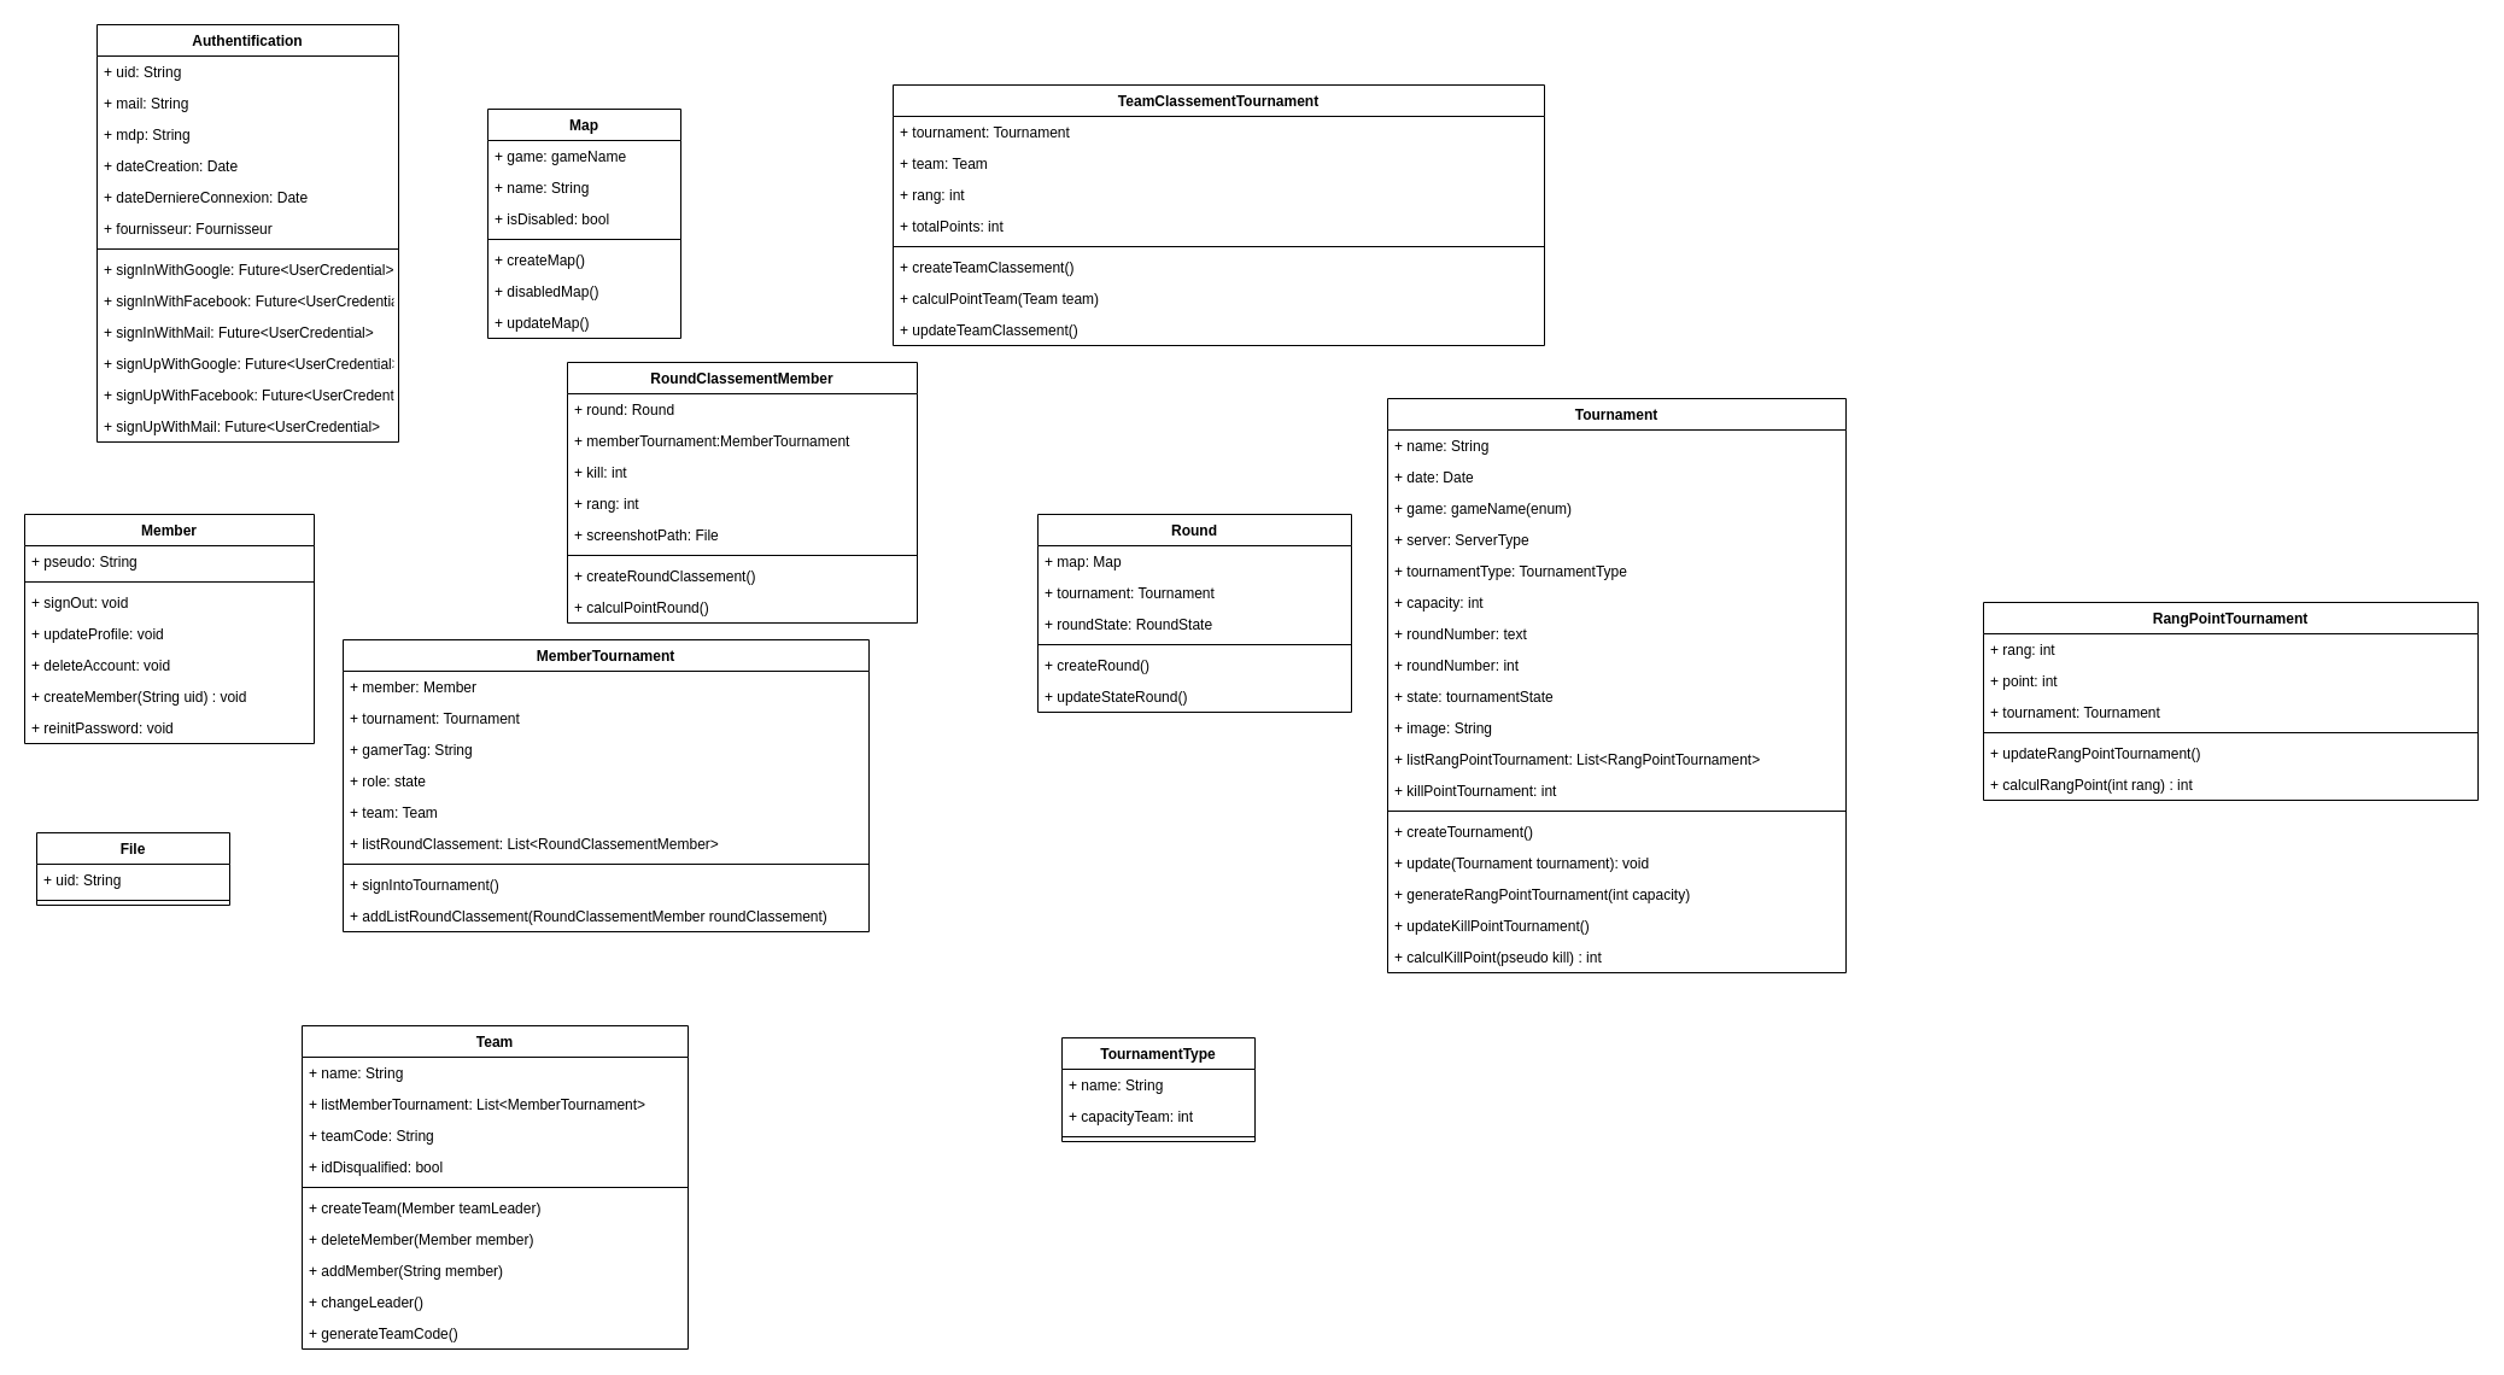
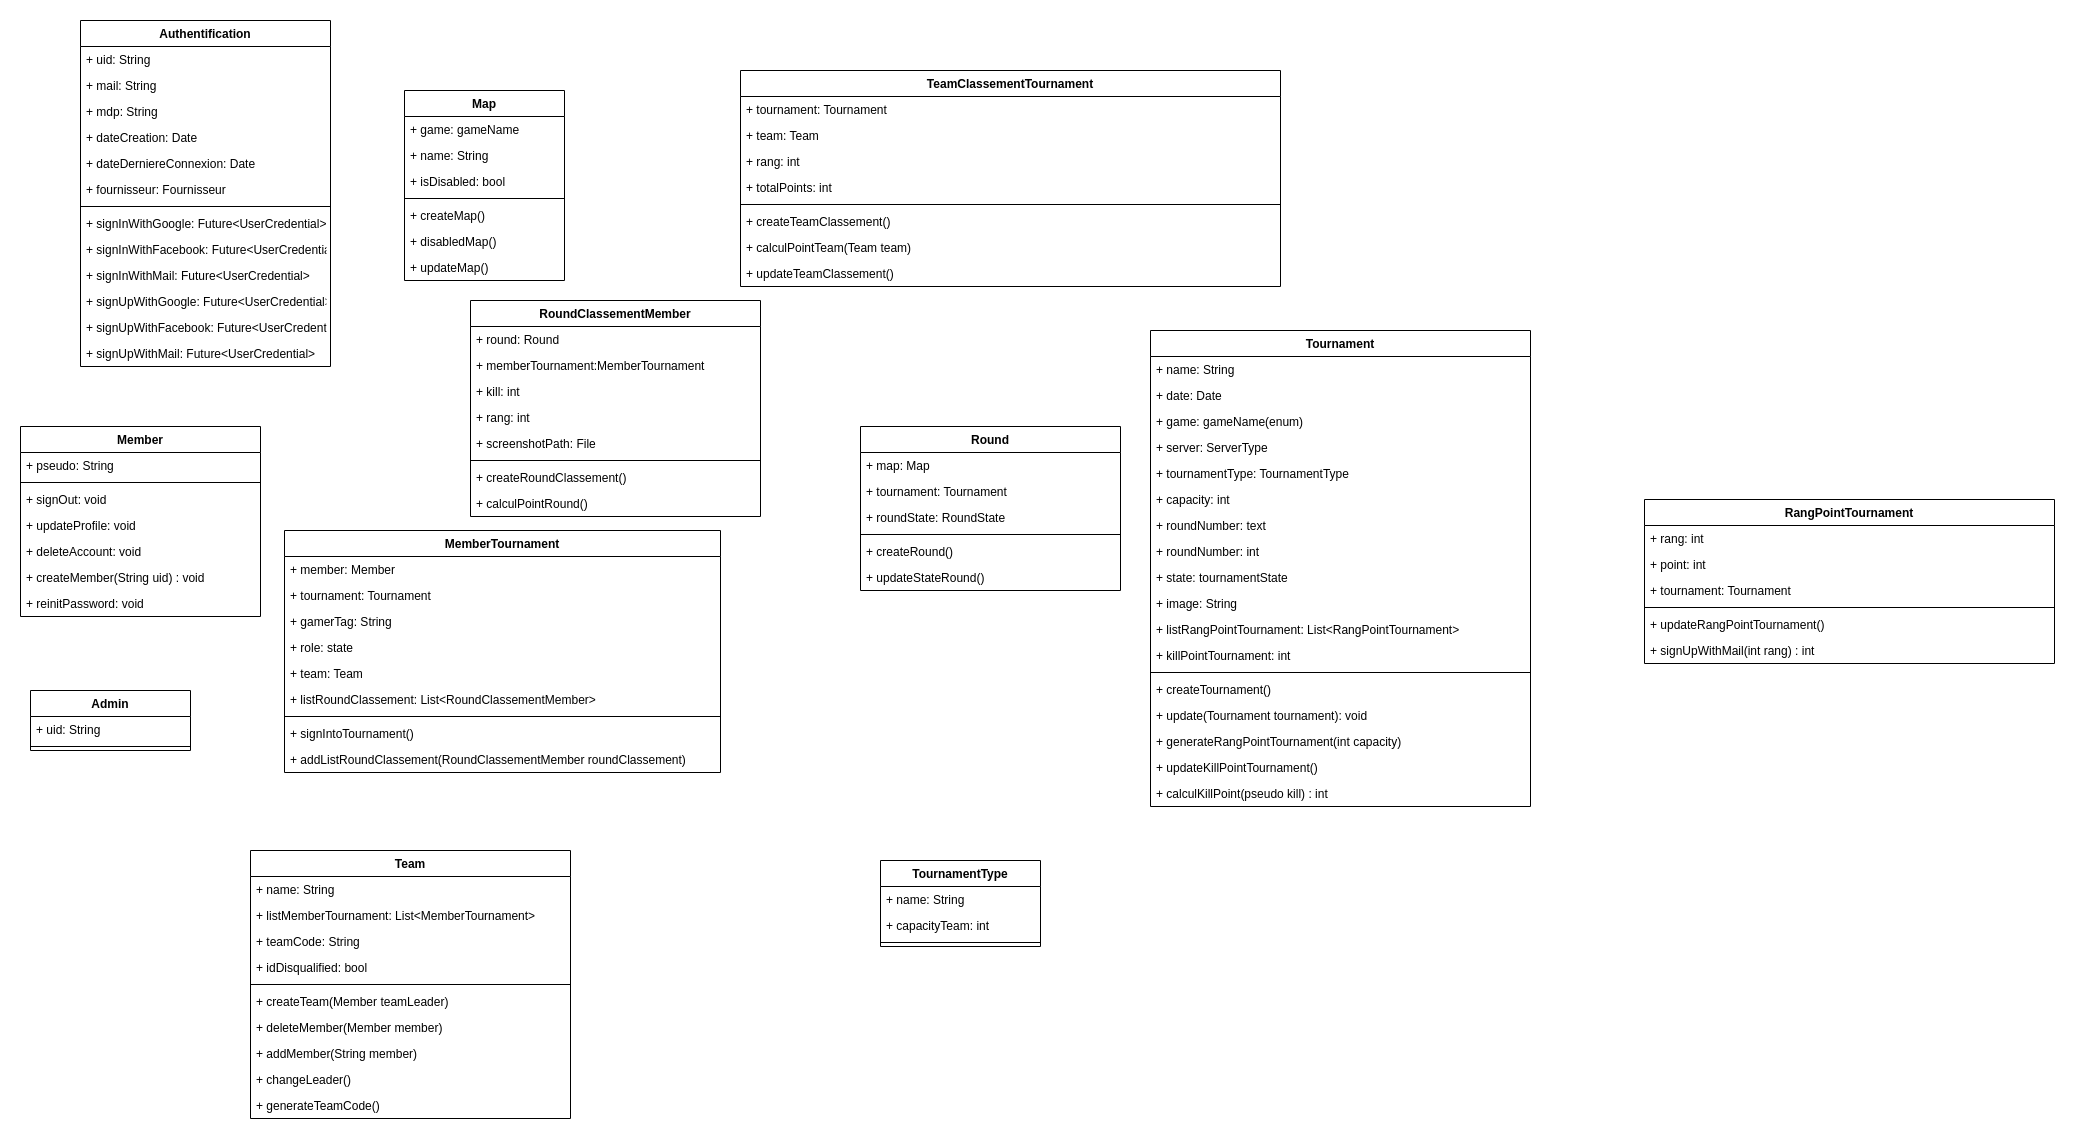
- <mxCell id="110" value="+ calculRangPoint(int rang) : int" style="text;strokeColor=none;fillColor=none;align=left;verticalAlign=top;spacingLeft=4;spacingRight=4;overflow=hidden;rotatable=0;points=[[0,0.5],[1,0.5]];portConstraint=eastwest;" parent="104" vertex="1"><mxGeometry y="138" width="410" height="26" as="geometry" /></mxCell>
+ <mxCell id="110" value="+ signUpWithMail(int rang) : int" style="text;strokeColor=none;fillColor=none;align=left;verticalAlign=top;spacingLeft=4;spacingRight=4;overflow=hidden;rotatable=0;points=[[0,0.5],[1,0.5]];portConstraint=eastwest;" parent="104" vertex="1"><mxGeometry y="138" width="410" height="26" as="geometry" /></mxCell>
- <mxCell id="43" value="File" style="swimlane;fontStyle=1;align=center;verticalAlign=top;childLayout=stackLayout;horizontal=1;startSize=26;horizontalStack=0;resizeParent=1;resizeParentMax=0;resizeLast=0;collapsible=1;marginBottom=0;" parent="1" vertex="1"><mxGeometry x="30" y="690" width="160" height="60" as="geometry" /></mxCell>
+ <mxCell id="43" value="Admin" style="swimlane;fontStyle=1;align=center;verticalAlign=top;childLayout=stackLayout;horizontal=1;startSize=26;horizontalStack=0;resizeParent=1;resizeParentMax=0;resizeLast=0;collapsible=1;marginBottom=0;" parent="1" vertex="1"><mxGeometry x="30" y="690" width="160" height="60" as="geometry" /></mxCell>
